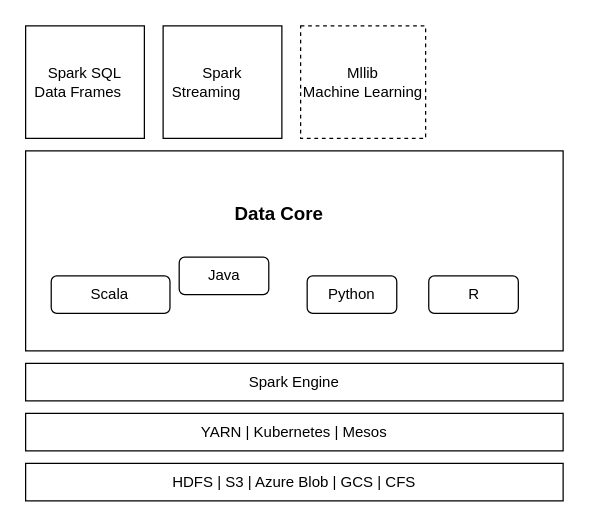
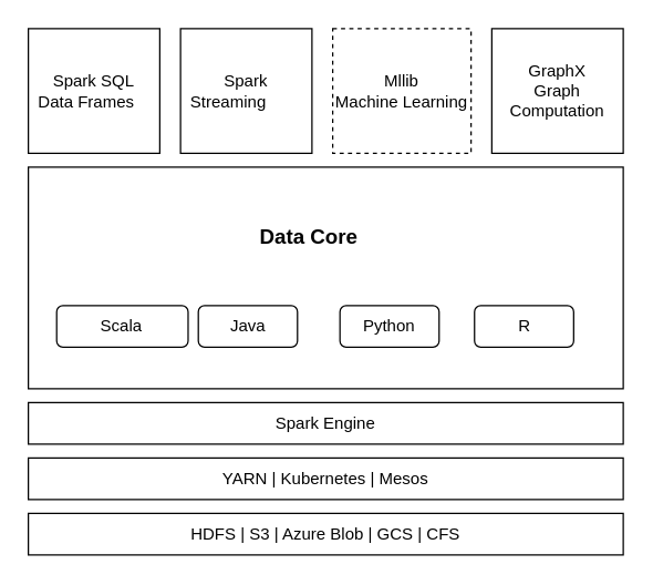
+ <mxCell id="6" value="GraphX&lt;div&gt;Graph Computation&lt;/div&gt;" style="rounded=0;whiteSpace=wrap;html=1;" vertex="1" parent="2"><mxGeometry x="335" width="95" height="90" as="geometry" /></mxCell>
- <mxCell id="14" value="Java" style="rounded=1;whiteSpace=wrap;html=1;" vertex="1" parent="7"><mxGeometry x="122.857" y="85" width="71.667" height="30" as="geometry" /></mxCell>
+ <mxCell id="14" value="Java" style="rounded=1;whiteSpace=wrap;html=1;" vertex="1" parent="7"><mxGeometry x="122.857" y="100" width="71.667" height="30" as="geometry" /></mxCell>
